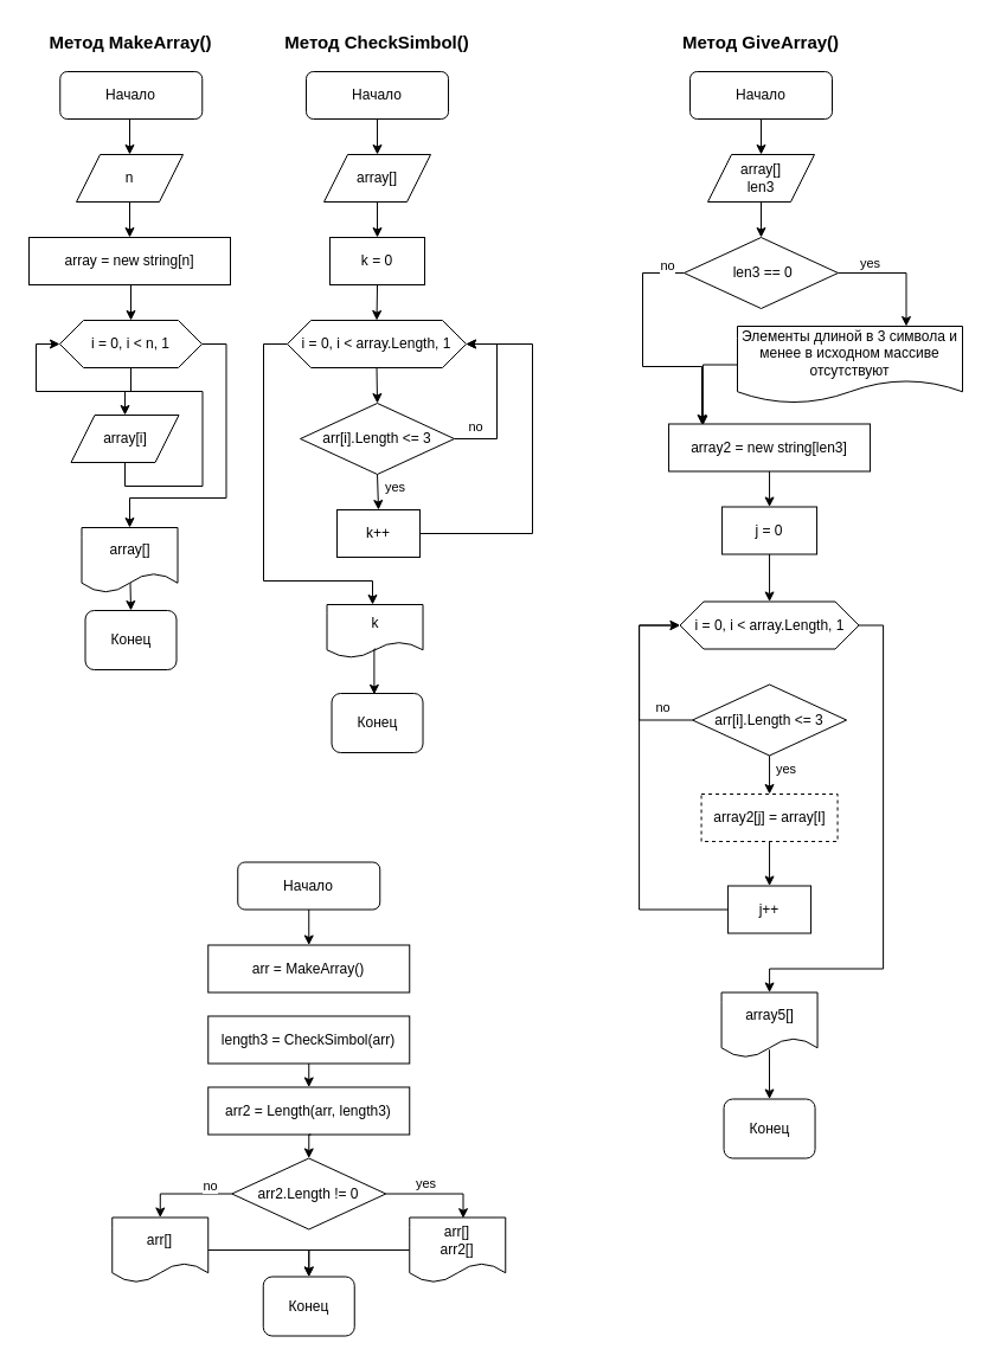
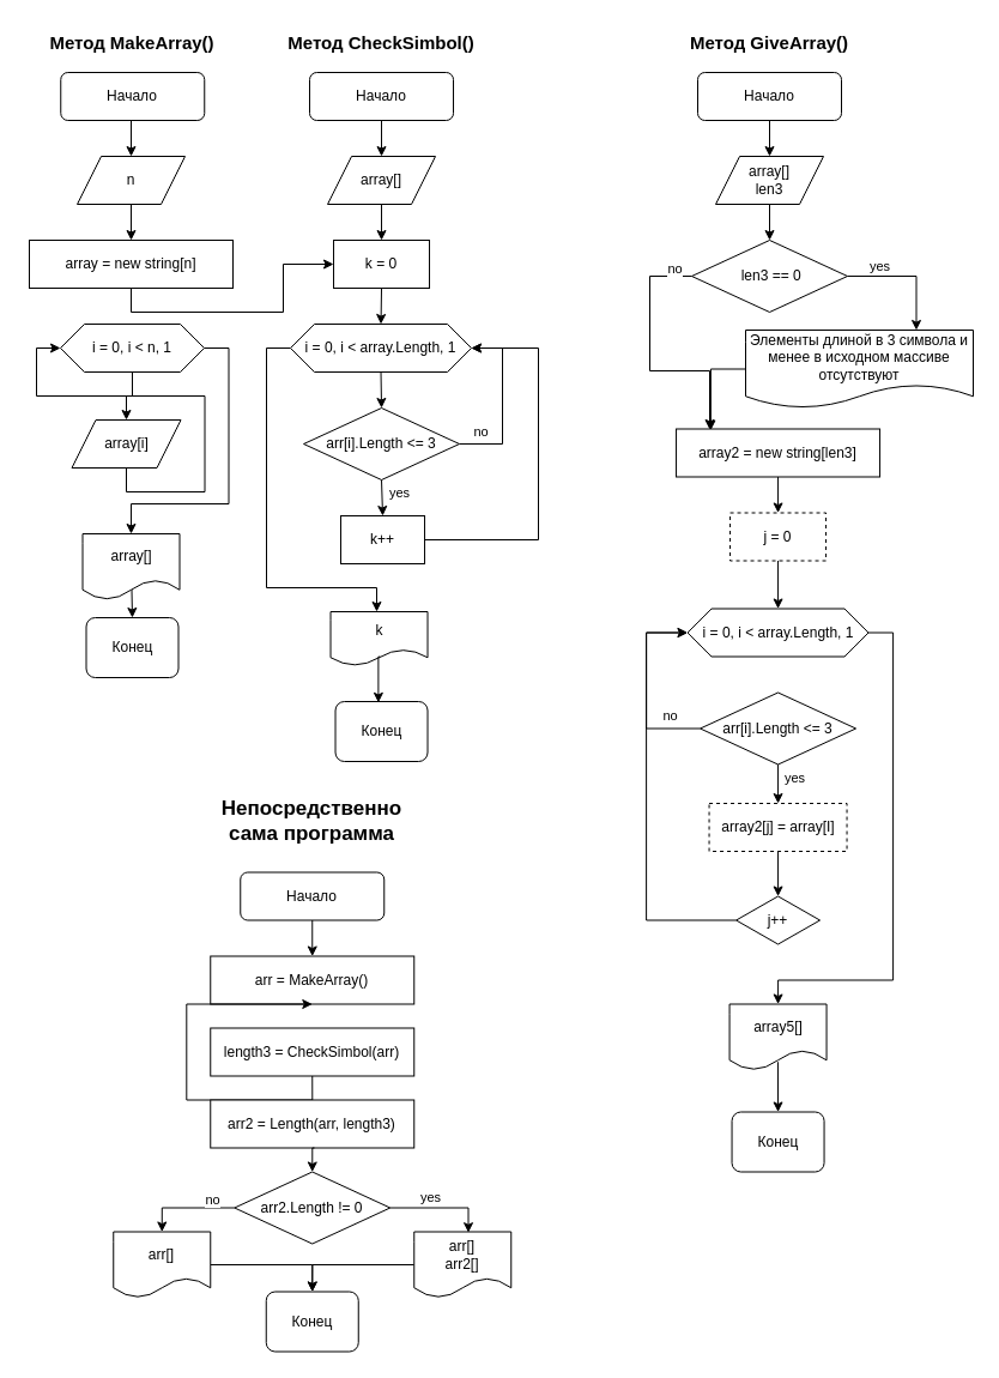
- <mxCell id="45" style="edgeStyle=orthogonalEdgeStyle;rounded=0;orthogonalLoop=1;jettySize=auto;html=1;exitX=0.5;exitY=1;exitDx=0;exitDy=0;entryX=0.5;entryY=0;entryDx=0;entryDy=0;" edge="1" parent="1" source="46" target="9"><mxGeometry relative="1" as="geometry" /></mxCell>
+ <mxCell id="45" style="edgeStyle=orthogonalEdgeStyle;rounded=0;orthogonalLoop=1;jettySize=auto;html=1;exitX=0.5;exitY=1;exitDx=0;exitDy=0;" edge="1" parent="1" source="46" target="13"><mxGeometry relative="1" as="geometry" /></mxCell>
- <mxCell id="42" value="j = 0" style="rounded=0;whiteSpace=wrap;html=1;" vertex="1" parent="1"><mxGeometry x="609.05" y="427.5" width="80" height="40" as="geometry" /></mxCell>
+ <mxCell id="42" value="j = 0" style="rounded=0;whiteSpace=wrap;html=1;dashed=1;" vertex="1" parent="1"><mxGeometry x="609.05" y="427.5" width="80" height="40" as="geometry" /></mxCell>
+ <mxCell id="61" value="Непосредственно сама программа" style="text;html=1;strokeColor=none;fillColor=none;align=center;verticalAlign=middle;whiteSpace=wrap;rounded=0;fontSize=17;fontStyle=1" vertex="1" parent="1"><mxGeometry x="170.25" y="670" width="180" height="30" as="geometry" /></mxCell>
- <mxCell id="57" value="j++" style="rounded=0;whiteSpace=wrap;html=1;" vertex="1" parent="1"><mxGeometry x="614.05" y="747.5" width="70" height="40" as="geometry" /></mxCell>
+ <mxCell id="57" value="j++" style="rhombus;whiteSpace=wrap;html=1;" vertex="1" parent="1"><mxGeometry x="614.05" y="747.5" width="70" height="40" as="geometry" /></mxCell>
- <mxCell id="65" style="edgeStyle=orthogonalEdgeStyle;rounded=0;orthogonalLoop=1;jettySize=auto;html=1;exitX=0.5;exitY=1;exitDx=0;exitDy=0;entryX=0.5;entryY=0;entryDx=0;entryDy=0;" edge="1" parent="1" source="66" target="67"><mxGeometry relative="1" as="geometry" /></mxCell>
+ <mxCell id="65" style="edgeStyle=orthogonalEdgeStyle;rounded=0;orthogonalLoop=1;jettySize=auto;html=1;exitX=0.5;exitY=1;exitDx=0;exitDy=0;" edge="1" parent="1" source="66" target="63"><mxGeometry relative="1" as="geometry" /></mxCell>
